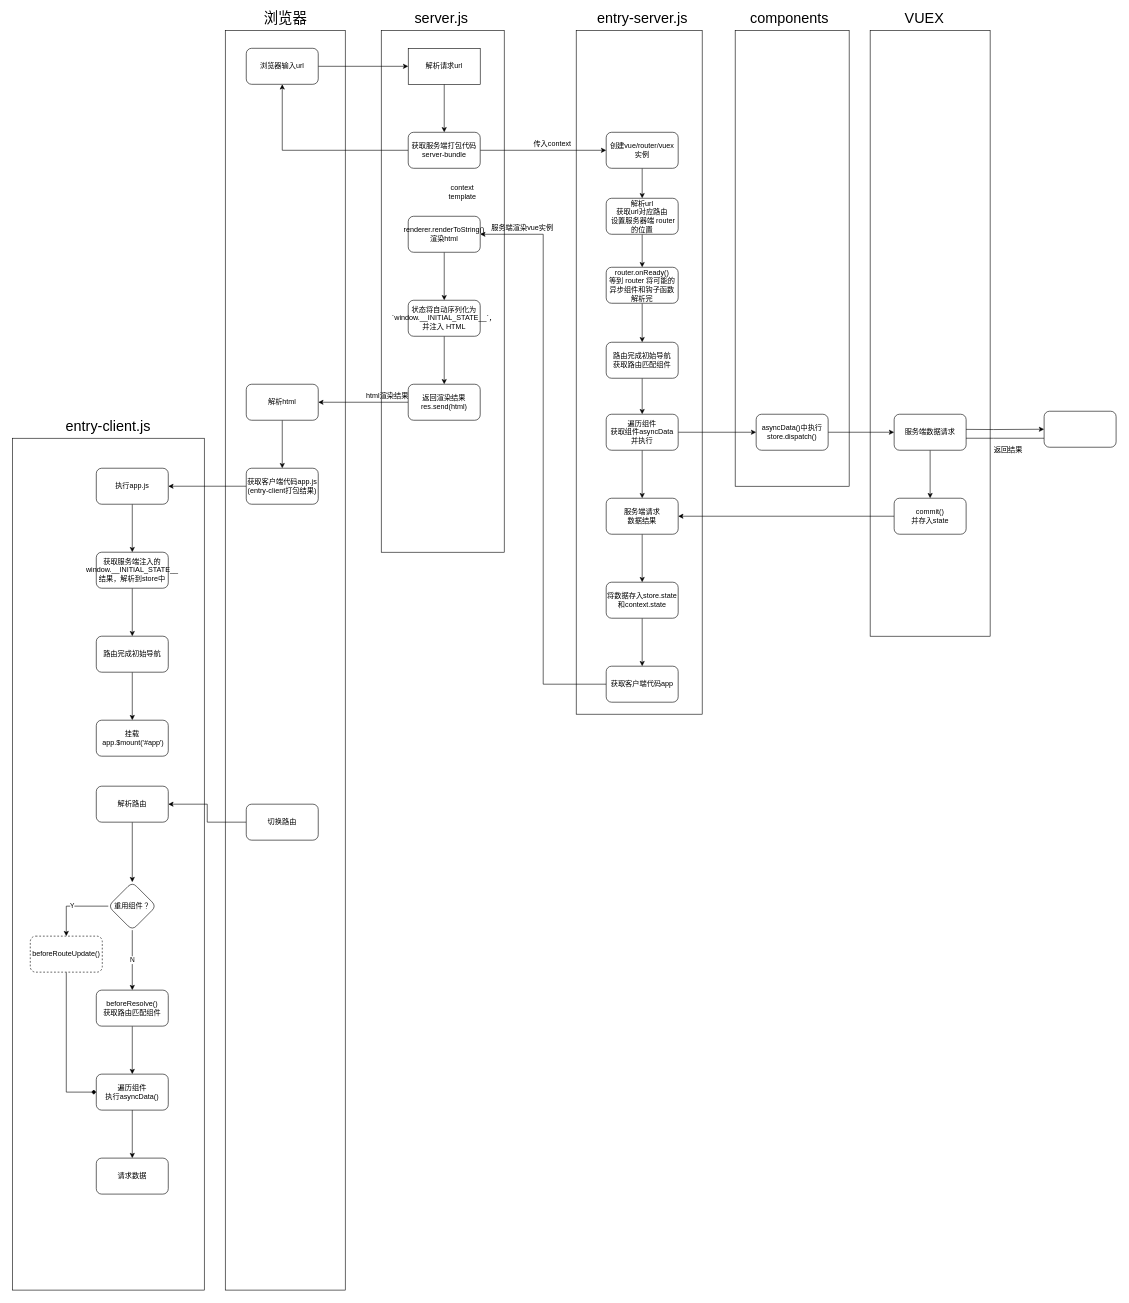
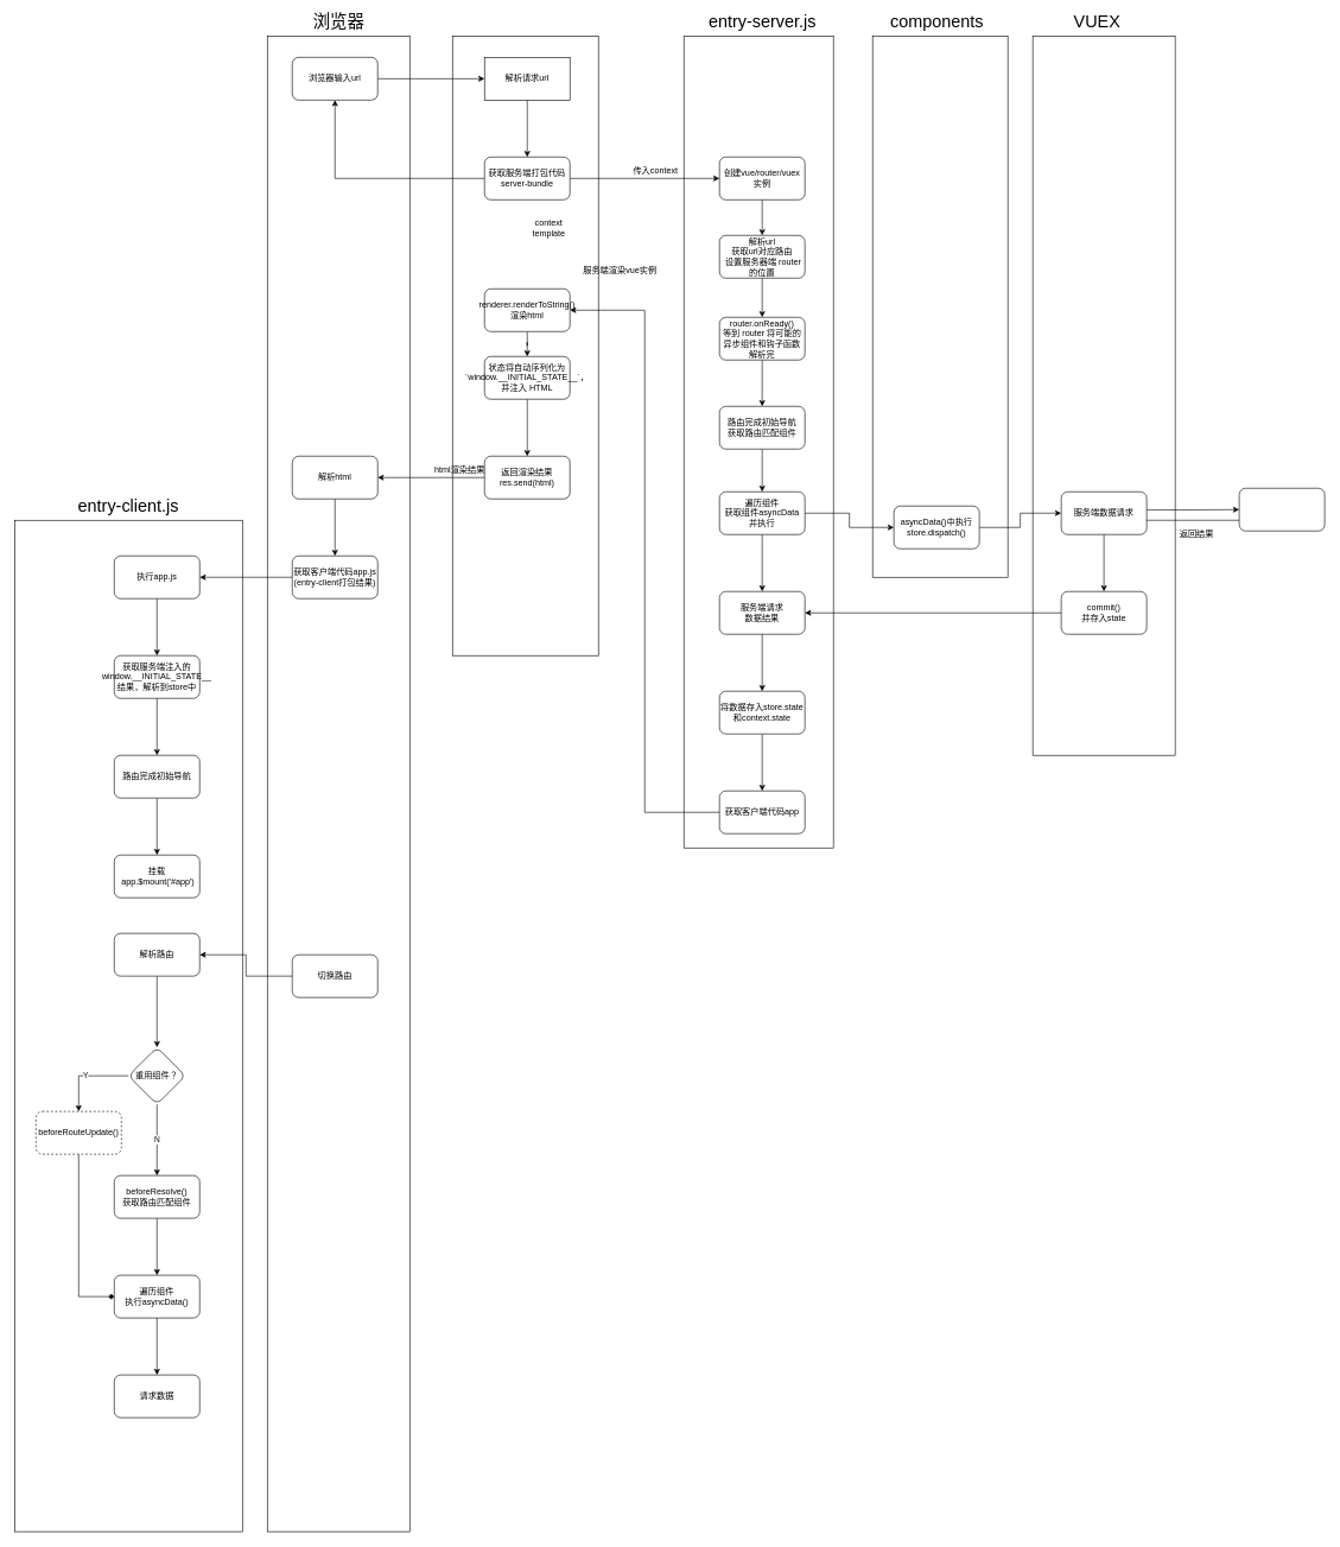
- <mxCell id="20" value="&lt;font style=&quot;font-size: 24px&quot;&gt;server.js&lt;/font&gt;" style="text;html=1;align=center;verticalAlign=middle;resizable=0;points=[];autosize=1;" parent="1" vertex="1"><mxGeometry x="680" y="20" width="110" height="20" as="geometry" /></mxCell>
- <mxCell id="34" value="&lt;div&gt;renderer.renderToString()&lt;/div&gt;&lt;div&gt;渲染html&lt;/div&gt;" style="whiteSpace=wrap;html=1;rounded=1;" parent="1" vertex="1"><mxGeometry x="680" y="360" width="120" height="60" as="geometry" /></mxCell>
+ <mxCell id="34" value="&lt;div&gt;renderer.renderToString()&lt;/div&gt;&lt;div&gt;渲染html&lt;/div&gt;" style="whiteSpace=wrap;html=1;rounded=1;" parent="1" vertex="1"><mxGeometry x="680" y="405" width="120" height="60" as="geometry" /></mxCell>
- <mxCell id="69" value="&lt;span&gt;asyncData()中执行store.dispatch()&lt;br&gt;&lt;/span&gt;" style="whiteSpace=wrap;html=1;rounded=1;" vertex="1" parent="1"><mxGeometry x="1260" y="690" width="120" height="60" as="geometry" /></mxCell>
+ <mxCell id="69" value="&lt;span&gt;asyncData()中执行store.dispatch()&lt;br&gt;&lt;/span&gt;" style="whiteSpace=wrap;html=1;rounded=1;" vertex="1" parent="1"><mxGeometry x="1255" y="710" width="120" height="60" as="geometry" /></mxCell>
